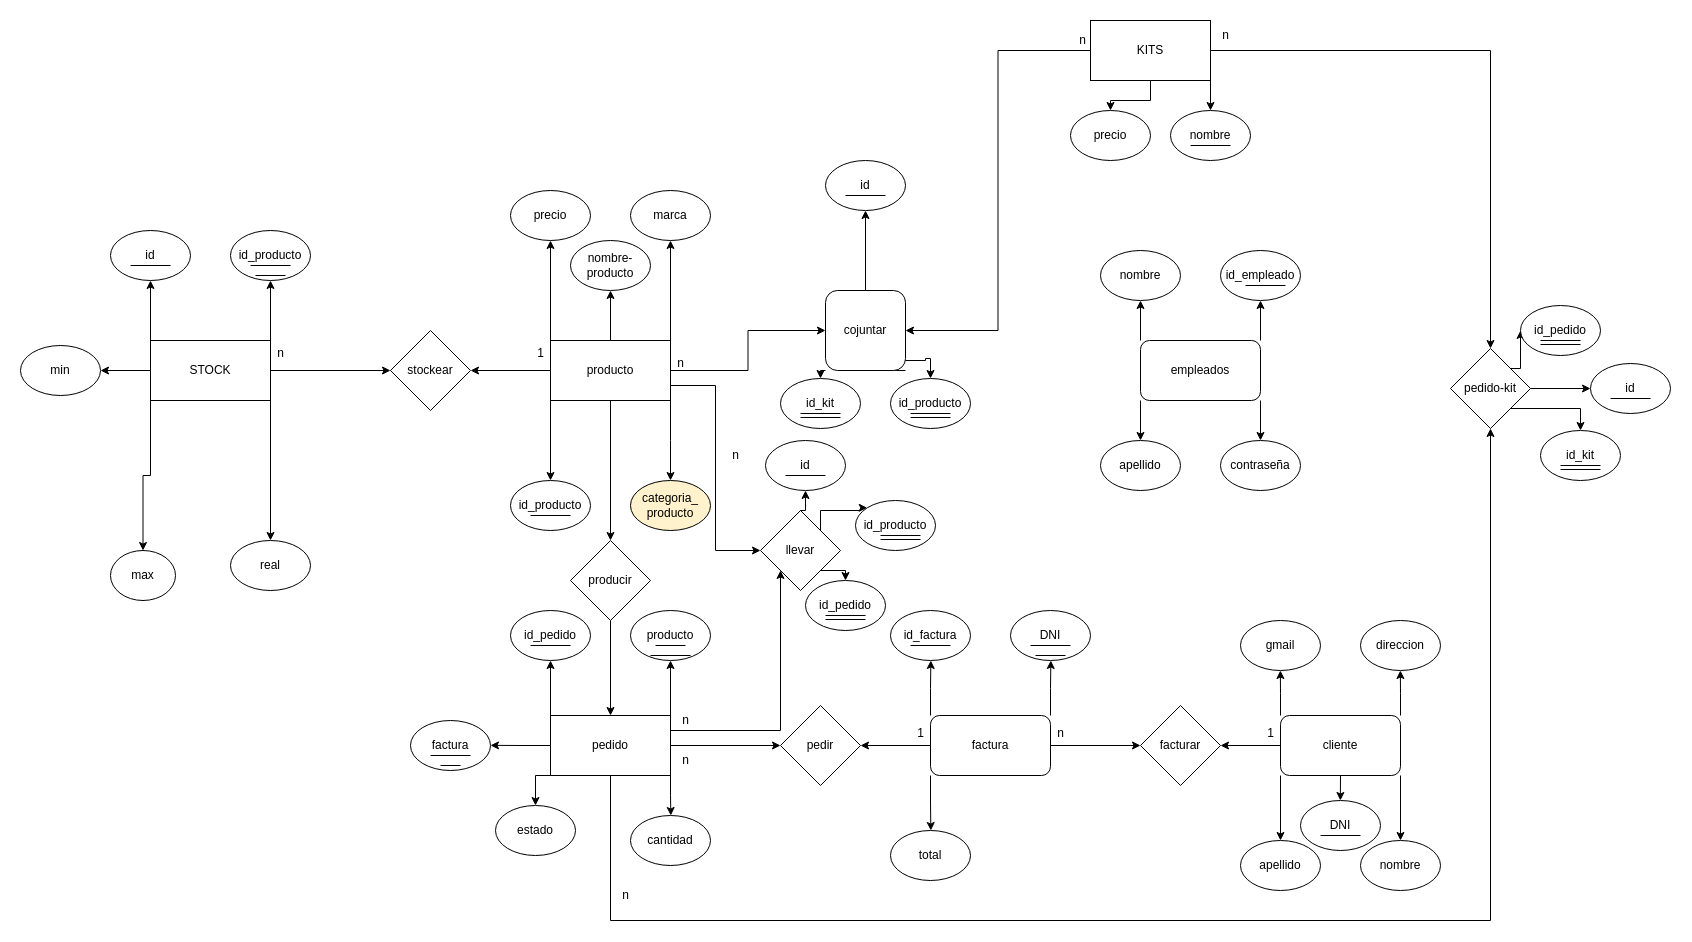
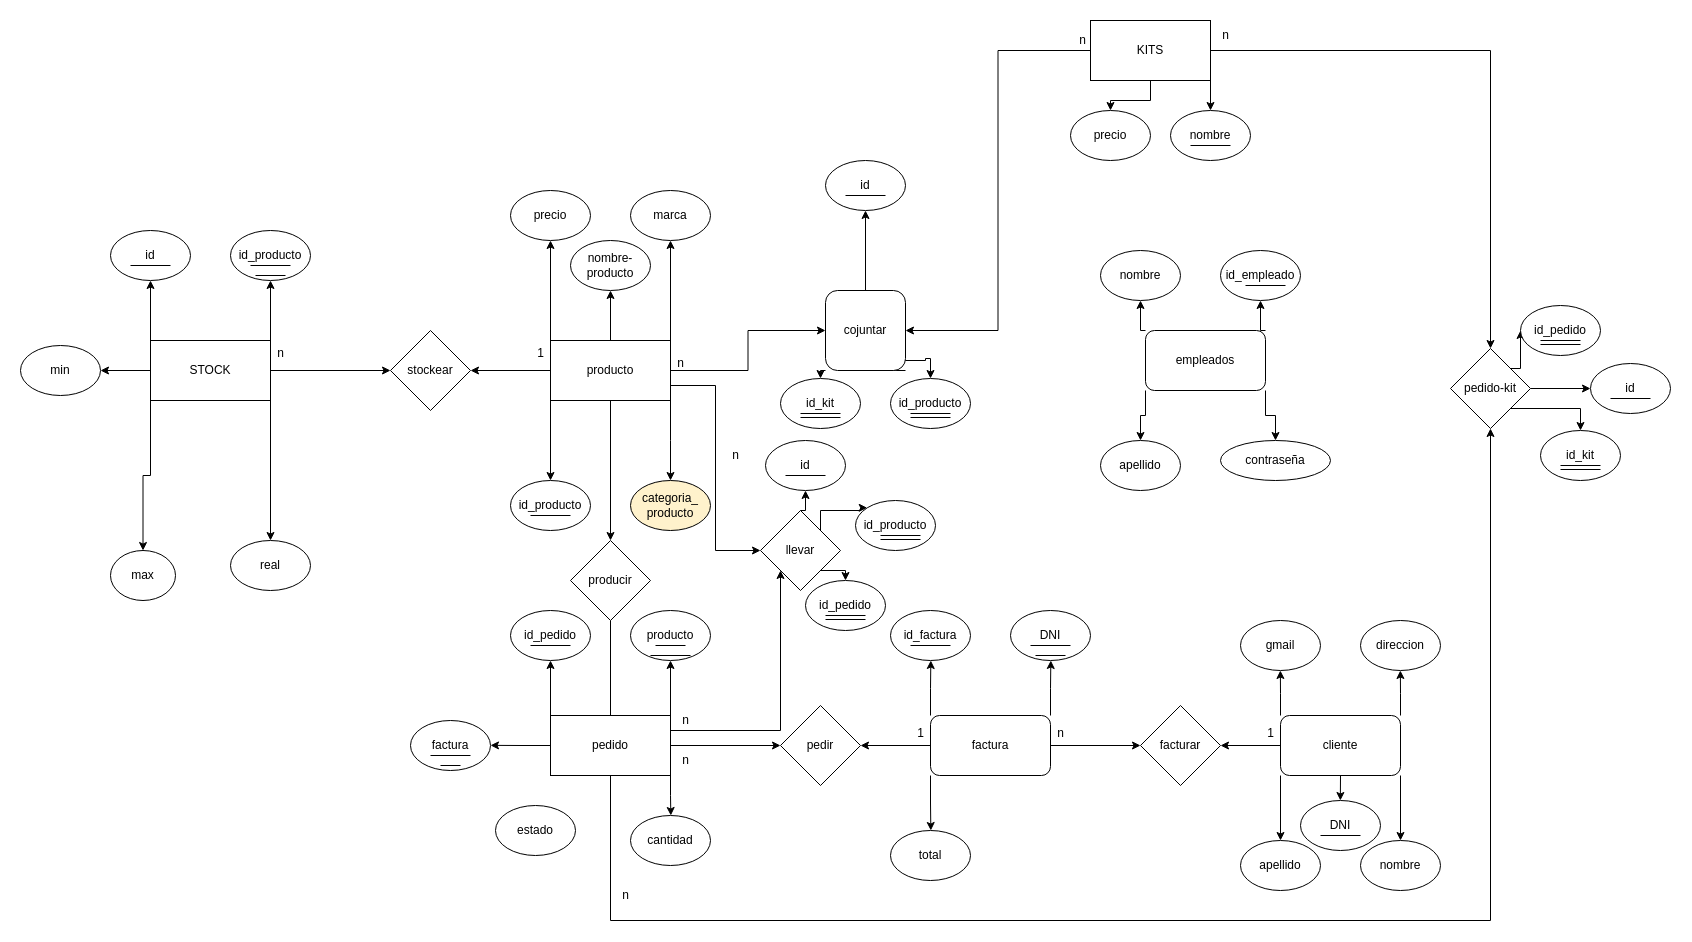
- <mxCell id="96" value="empleados" style="rounded=1;whiteSpace=wrap;html=1;" parent="1" vertex="1"><mxGeometry x="1140" y="340" width="120" height="60" as="geometry" /></mxCell>
+ <mxCell id="96" value="empleados" style="rounded=1;whiteSpace=wrap;html=1;" parent="1" vertex="1"><mxGeometry x="1145" y="330" width="120" height="60" as="geometry" /></mxCell>
- <mxCell id="100" value="contraseña" style="ellipse;whiteSpace=wrap;html=1;" parent="1" vertex="1"><mxGeometry x="1220" y="440" width="80" height="50" as="geometry" /></mxCell>
+ <mxCell id="100" value="contraseña" style="ellipse;whiteSpace=wrap;html=1;" parent="1" vertex="1"><mxGeometry x="1220" y="440" width="110" height="40" as="geometry" /></mxCell>
- <mxCell id="54" style="edgeStyle=orthogonalEdgeStyle;rounded=0;orthogonalLoop=1;jettySize=auto;html=1;exitX=0.5;exitY=1;exitDx=0;exitDy=0;entryX=0.5;entryY=0;entryDx=0;entryDy=0;" parent="1" source="55" target="51" edge="1"><mxGeometry relative="1" as="geometry" /></mxCell>
+ <mxCell id="54" style="edgeStyle=orthogonalEdgeStyle;rounded=0;orthogonalLoop=1;jettySize=auto;html=1;exitX=0.5;exitY=1;exitDx=0;exitDy=0;entryX=0.5;entryY=0;entryDx=0;entryDy=0;endArrow=none;" parent="1" source="55" target="51" edge="1"><mxGeometry relative="1" as="geometry" /></mxCell>
- <mxCell id="44" style="edgeStyle=orthogonalEdgeStyle;rounded=0;orthogonalLoop=1;jettySize=auto;html=1;exitX=0;exitY=1;exitDx=0;exitDy=0;entryX=0.5;entryY=0;entryDx=0;entryDy=0;" parent="1" source="51" target="52" edge="1"><mxGeometry relative="1" as="geometry" /></mxCell>
